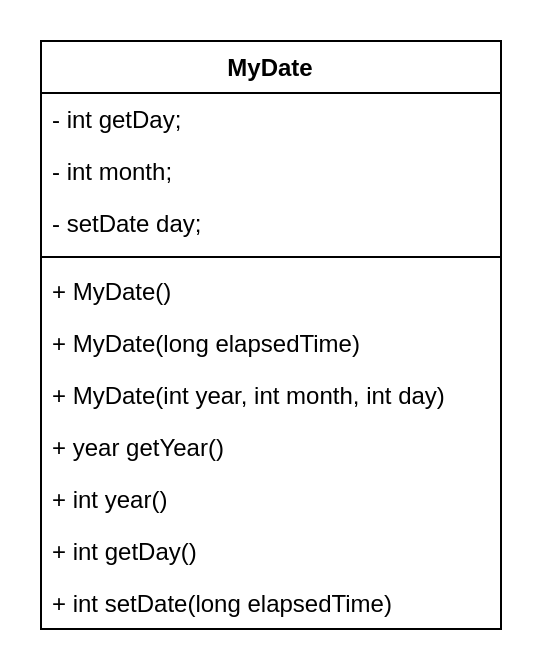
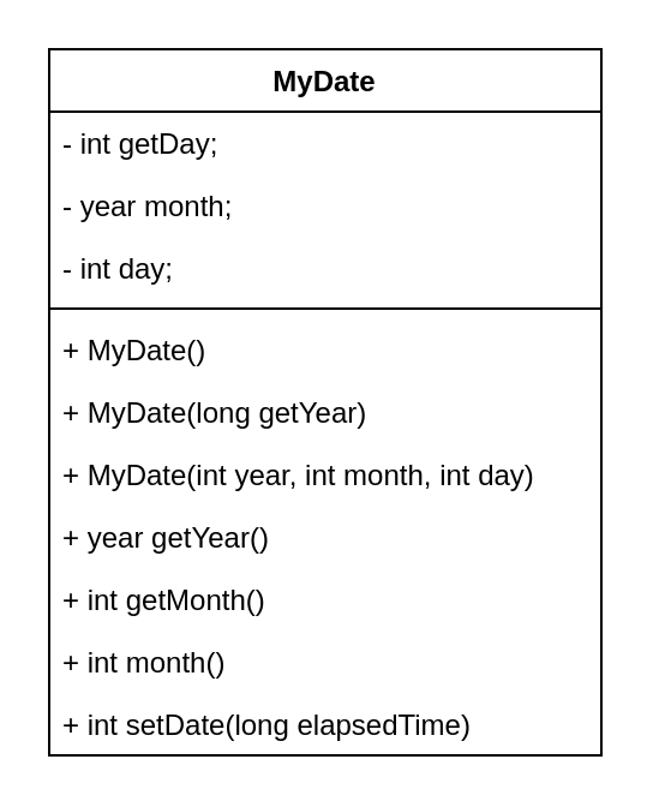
- <mxCell id="4" value="- int month;" style="text;strokeColor=none;fillColor=none;align=left;verticalAlign=top;spacingLeft=4;spacingRight=4;overflow=hidden;rotatable=0;points=[[0,0.5],[1,0.5]];portConstraint=eastwest;" vertex="1" parent="2"><mxGeometry y="52" width="230" height="26" as="geometry" /></mxCell>
+ <mxCell id="4" value="- year month;" style="text;strokeColor=none;fillColor=none;align=left;verticalAlign=top;spacingLeft=4;spacingRight=4;overflow=hidden;rotatable=0;points=[[0,0.5],[1,0.5]];portConstraint=eastwest;" vertex="1" parent="2"><mxGeometry y="52" width="230" height="26" as="geometry" /></mxCell>
- <mxCell id="5" value="- setDate day;" style="text;strokeColor=none;fillColor=none;align=left;verticalAlign=top;spacingLeft=4;spacingRight=4;overflow=hidden;rotatable=0;points=[[0,0.5],[1,0.5]];portConstraint=eastwest;" vertex="1" parent="2"><mxGeometry y="78" width="230" height="26" as="geometry" /></mxCell>
+ <mxCell id="5" value="- int day;" style="text;strokeColor=none;fillColor=none;align=left;verticalAlign=top;spacingLeft=4;spacingRight=4;overflow=hidden;rotatable=0;points=[[0,0.5],[1,0.5]];portConstraint=eastwest;" vertex="1" parent="2"><mxGeometry y="78" width="230" height="26" as="geometry" /></mxCell>
- <mxCell id="8" value="+ MyDate(long elapsedTime)" style="text;strokeColor=none;fillColor=none;align=left;verticalAlign=top;spacingLeft=4;spacingRight=4;overflow=hidden;rotatable=0;points=[[0,0.5],[1,0.5]];portConstraint=eastwest;" vertex="1" parent="2"><mxGeometry y="138" width="230" height="26" as="geometry" /></mxCell>
+ <mxCell id="8" value="+ MyDate(long getYear)" style="text;strokeColor=none;fillColor=none;align=left;verticalAlign=top;spacingLeft=4;spacingRight=4;overflow=hidden;rotatable=0;points=[[0,0.5],[1,0.5]];portConstraint=eastwest;" vertex="1" parent="2"><mxGeometry y="138" width="230" height="26" as="geometry" /></mxCell>
- <mxCell id="11" value="+ int year()" style="text;strokeColor=none;fillColor=none;align=left;verticalAlign=top;spacingLeft=4;spacingRight=4;overflow=hidden;rotatable=0;points=[[0,0.5],[1,0.5]];portConstraint=eastwest;" vertex="1" parent="2"><mxGeometry y="216" width="230" height="26" as="geometry" /></mxCell>
+ <mxCell id="11" value="+ int getMonth()" style="text;strokeColor=none;fillColor=none;align=left;verticalAlign=top;spacingLeft=4;spacingRight=4;overflow=hidden;rotatable=0;points=[[0,0.5],[1,0.5]];portConstraint=eastwest;" vertex="1" parent="2"><mxGeometry y="216" width="230" height="26" as="geometry" /></mxCell>
- <mxCell id="12" value="+ int getDay()" style="text;strokeColor=none;fillColor=none;align=left;verticalAlign=top;spacingLeft=4;spacingRight=4;overflow=hidden;rotatable=0;points=[[0,0.5],[1,0.5]];portConstraint=eastwest;" vertex="1" parent="2"><mxGeometry y="242" width="230" height="26" as="geometry" /></mxCell>
+ <mxCell id="12" value="+ int month()" style="text;strokeColor=none;fillColor=none;align=left;verticalAlign=top;spacingLeft=4;spacingRight=4;overflow=hidden;rotatable=0;points=[[0,0.5],[1,0.5]];portConstraint=eastwest;" vertex="1" parent="2"><mxGeometry y="242" width="230" height="26" as="geometry" /></mxCell>
